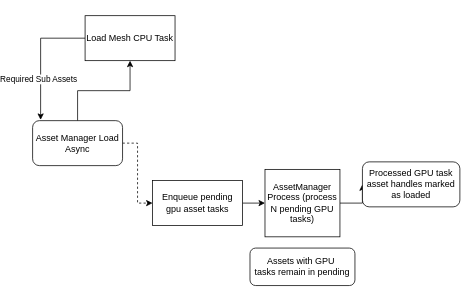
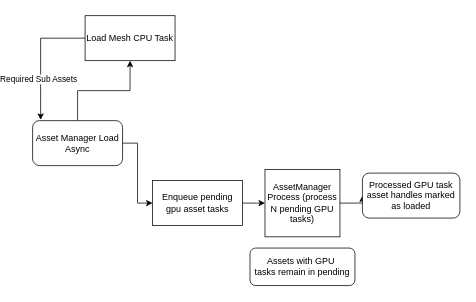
- <mxCell id="3" style="edgeStyle=orthogonalEdgeStyle;rounded=0;orthogonalLoop=1;jettySize=auto;html=1;exitX=1;exitY=0.5;exitDx=0;exitDy=0;entryX=0;entryY=0.5;entryDx=0;entryDy=0;dashed=1;" edge="1" parent="1" source="4" target="11"><mxGeometry relative="1" as="geometry" /></mxCell>
+ <mxCell id="3" style="edgeStyle=orthogonalEdgeStyle;rounded=0;orthogonalLoop=1;jettySize=auto;html=1;exitX=1;exitY=0.5;exitDx=0;exitDy=0;entryX=0;entryY=0.5;entryDx=0;entryDy=0;" edge="1" parent="1" source="4" target="11"><mxGeometry relative="1" as="geometry" /></mxCell>
- <mxCell id="13" value="Processed GPU task asset handles marked as loaded" style="rounded=1;whiteSpace=wrap;html=1;" vertex="1" parent="1"><mxGeometry x="460" y="215" width="130" height="60" as="geometry" /></mxCell>
+ <mxCell id="13" value="Processed GPU task asset handles marked as loaded" style="rounded=1;whiteSpace=wrap;html=1;" vertex="1" parent="1"><mxGeometry x="460" y="230" width="130" height="60" as="geometry" /></mxCell>
